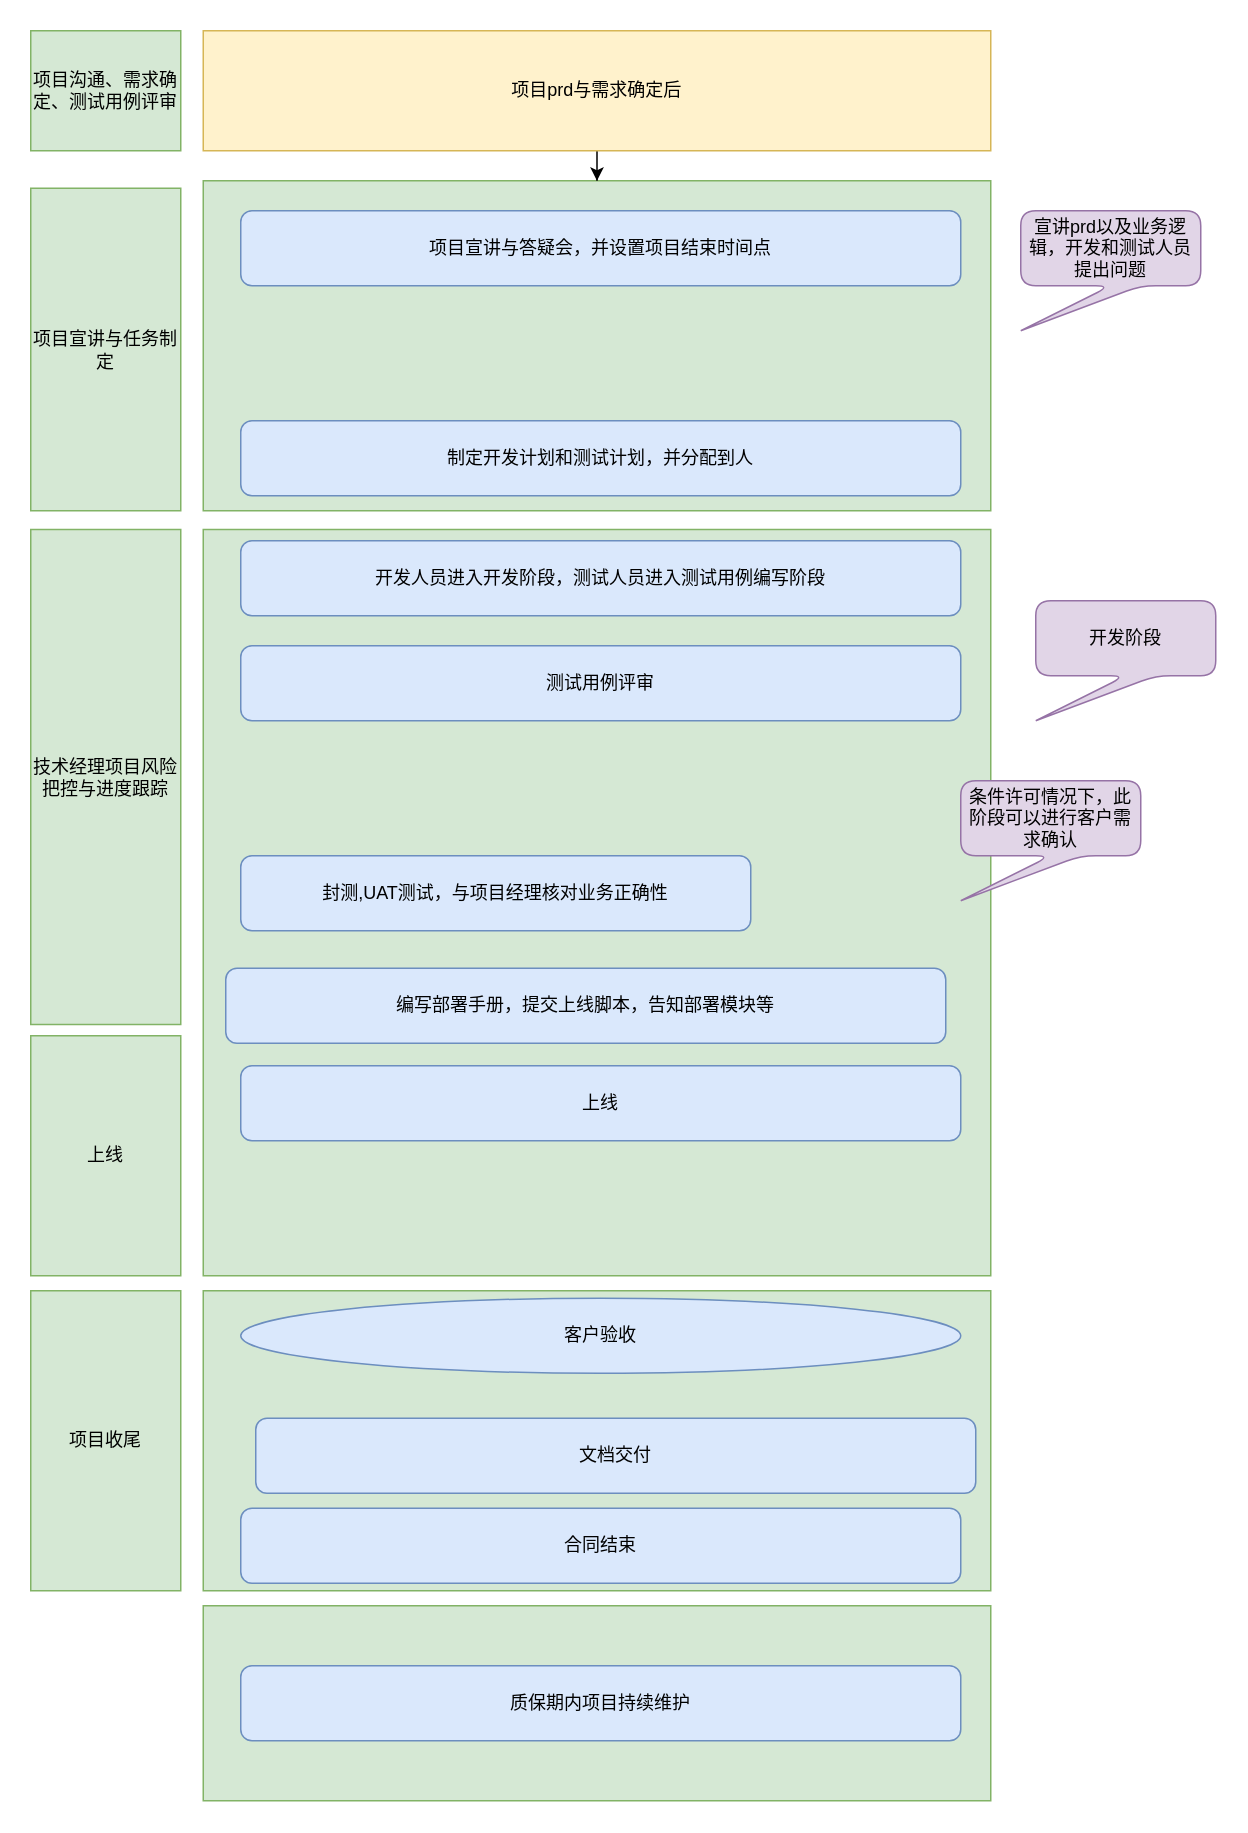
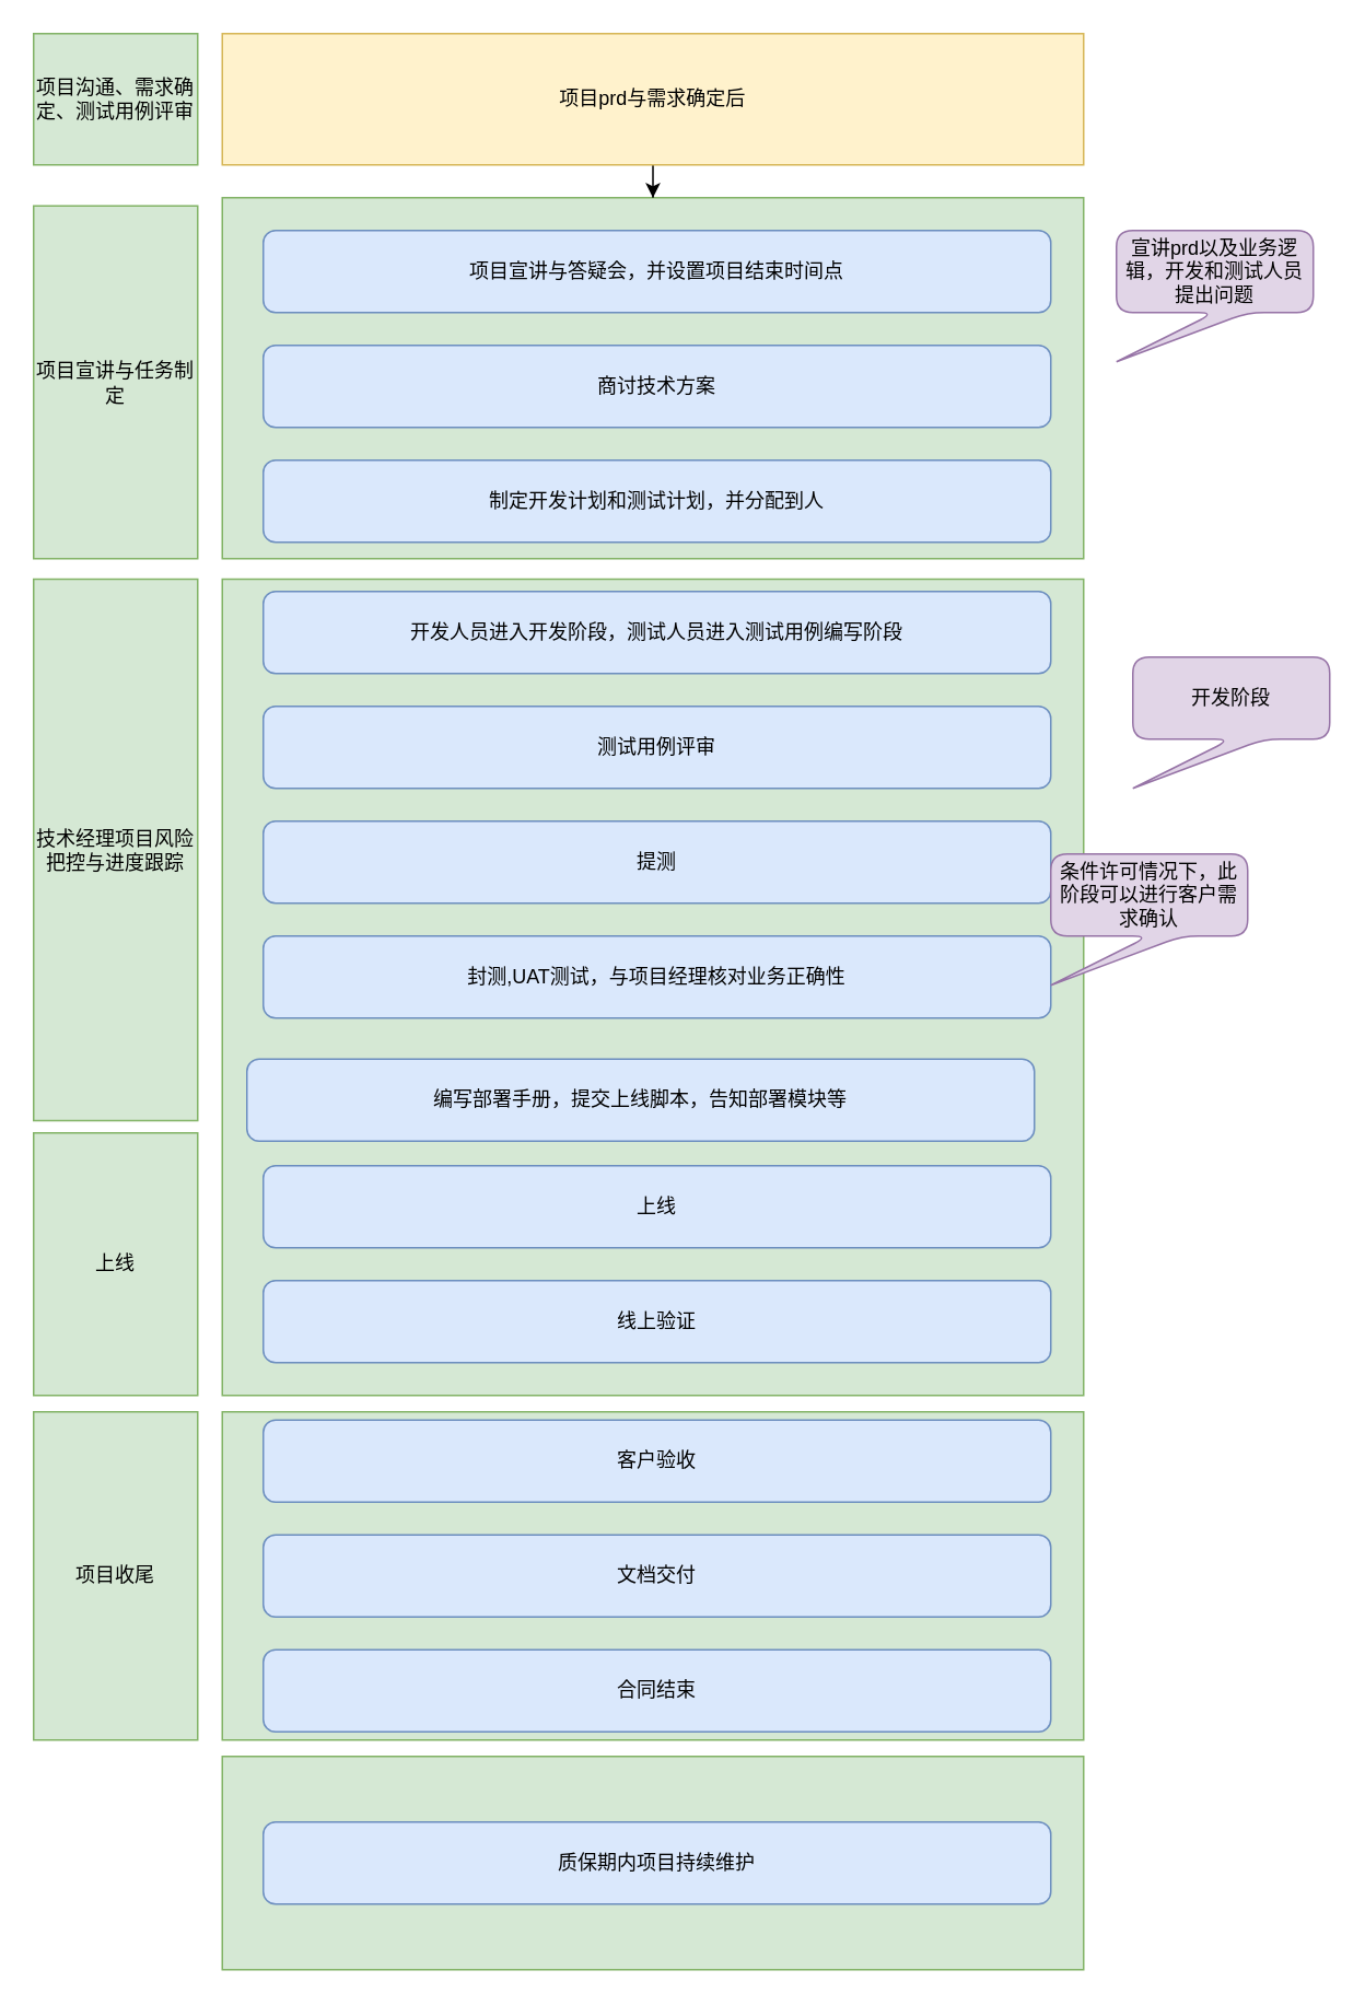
+ <mxCell id="8" value="商讨技术方案" style="rounded=1;whiteSpace=wrap;html=1;fillColor=#dae8fc;strokeColor=#6c8ebf;" parent="1" vertex="1"><mxGeometry x="160" y="210" width="480" height="50" as="geometry" /></mxCell>
+ <mxCell id="16" value="提测" style="rounded=1;whiteSpace=wrap;html=1;fillColor=#dae8fc;strokeColor=#6c8ebf;" parent="1" vertex="1"><mxGeometry x="160" y="500" width="480" height="50" as="geometry" /></mxCell>
- <mxCell id="18" value="封测,UAT测试，与项目经理核对业务正确性" style="rounded=1;whiteSpace=wrap;html=1;fillColor=#dae8fc;strokeColor=#6c8ebf;" parent="1" vertex="1"><mxGeometry x="160" y="570" width="340" height="50" as="geometry" /></mxCell>
+ <mxCell id="18" value="封测,UAT测试，与项目经理核对业务正确性" style="rounded=1;whiteSpace=wrap;html=1;fillColor=#dae8fc;strokeColor=#6c8ebf;" parent="1" vertex="1"><mxGeometry x="160" y="570" width="480" height="50" as="geometry" /></mxCell>
+ <mxCell id="21" value="线上验证" style="rounded=1;whiteSpace=wrap;html=1;fillColor=#dae8fc;strokeColor=#6c8ebf;" parent="1" vertex="1"><mxGeometry x="160" y="780" width="480" height="50" as="geometry" /></mxCell>
- <mxCell id="23" value="客户验收" style="ellipse;whiteSpace=wrap;html=1;fillColor=#dae8fc;strokeColor=#6c8ebf;" parent="1" vertex="1"><mxGeometry x="160" y="865" width="480" height="50" as="geometry" /></mxCell>
+ <mxCell id="23" value="客户验收" style="rounded=1;whiteSpace=wrap;html=1;fillColor=#dae8fc;strokeColor=#6c8ebf;" parent="1" vertex="1"><mxGeometry x="160" y="865" width="480" height="50" as="geometry" /></mxCell>
- <mxCell id="24" value="文档交付" style="rounded=1;whiteSpace=wrap;html=1;fillColor=#dae8fc;strokeColor=#6c8ebf;" parent="1" vertex="1"><mxGeometry x="170" y="945" width="480" height="50" as="geometry" /></mxCell>
+ <mxCell id="24" value="文档交付" style="rounded=1;whiteSpace=wrap;html=1;fillColor=#dae8fc;strokeColor=#6c8ebf;" parent="1" vertex="1"><mxGeometry x="160" y="935" width="480" height="50" as="geometry" /></mxCell>
